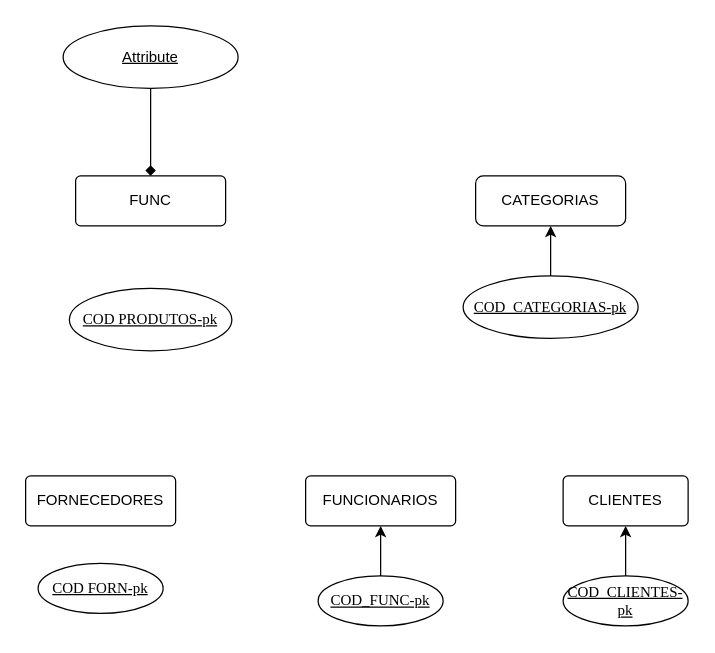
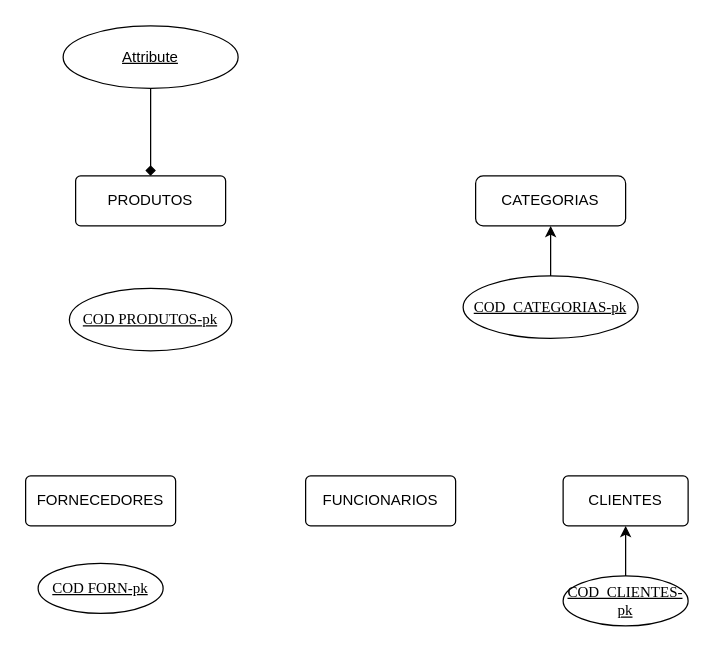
- <mxCell id="2" value="FUNC" style="rounded=1;arcSize=10;whiteSpace=wrap;html=1;align=center;" parent="1" vertex="1"><mxGeometry x="60" y="140" width="120" height="40" as="geometry" /></mxCell>
+ <mxCell id="2" value="PRODUTOS" style="rounded=1;arcSize=10;whiteSpace=wrap;html=1;align=center;" parent="1" vertex="1"><mxGeometry x="60" y="140" width="120" height="40" as="geometry" /></mxCell>
- <mxCell id="8" style="edgeStyle=orthogonalEdgeStyle;rounded=0;orthogonalLoop=1;jettySize=auto;html=1;" edge="1" parent="1" source="9" target="4"><mxGeometry relative="1" as="geometry" /></mxCell>
- <mxCell id="9" value="&lt;font face=&quot;Tahoma&quot;&gt;COD_FUNC-pk&lt;/font&gt;" style="ellipse;whiteSpace=wrap;html=1;align=center;fontStyle=4;" vertex="1" parent="1"><mxGeometry x="254" y="460" width="100" height="40" as="geometry" /></mxCell>
